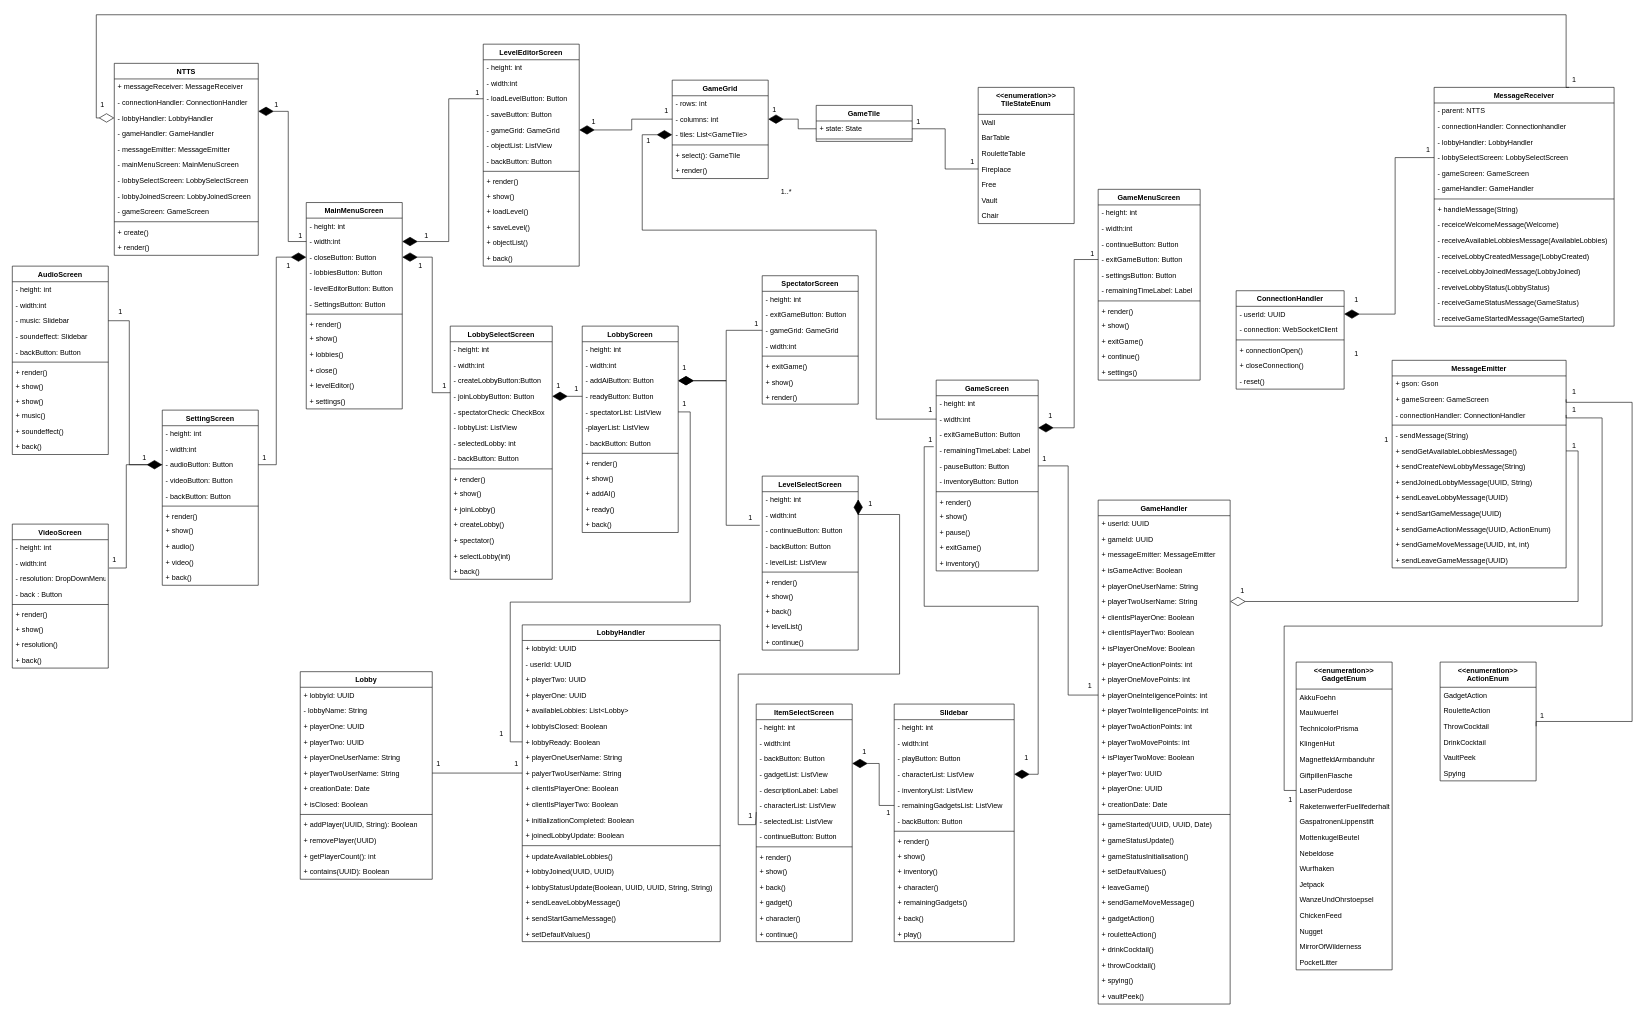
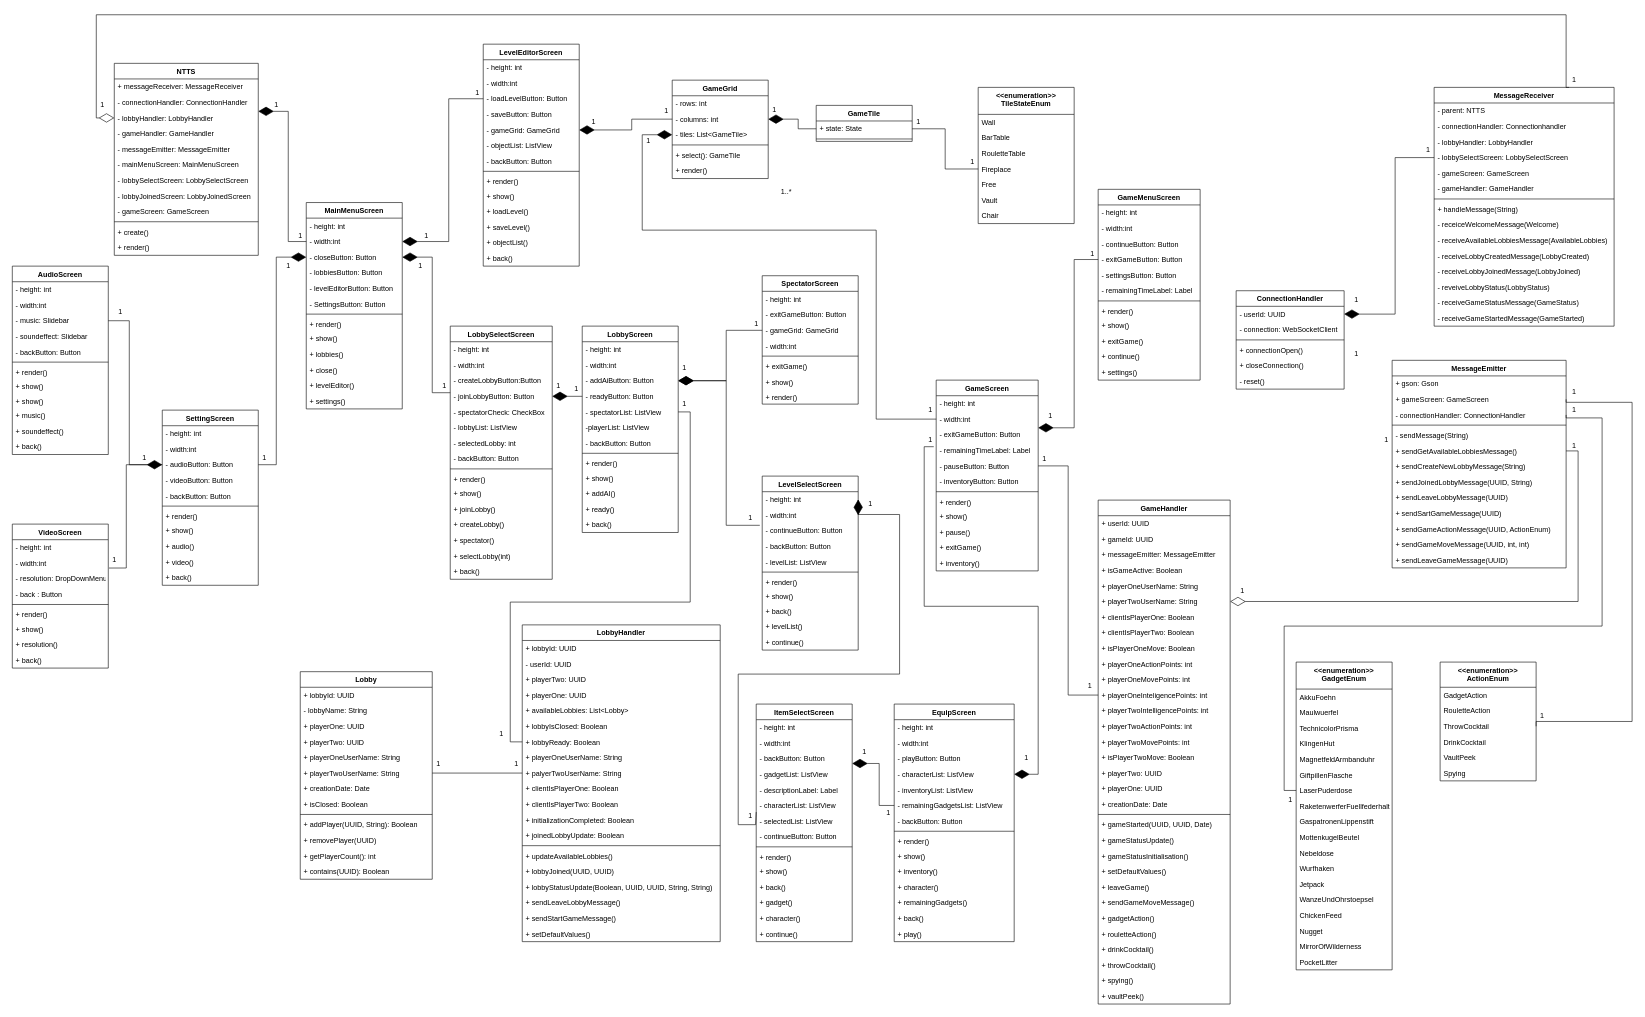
- <mxCell id="133" value="Slidebar" style="swimlane;fontStyle=1;align=center;verticalAlign=top;childLayout=stackLayout;horizontal=1;startSize=26;horizontalStack=0;resizeParent=1;resizeParentMax=0;resizeLast=0;collapsible=1;marginBottom=0;" parent="1" vertex="1"><mxGeometry x="1490" y="1169" width="200" height="396" as="geometry"><mxRectangle x="615" y="480" width="110" height="26" as="alternateBounds" /></mxGeometry></mxCell>
+ <mxCell id="133" value="EquipScreen" style="swimlane;fontStyle=1;align=center;verticalAlign=top;childLayout=stackLayout;horizontal=1;startSize=26;horizontalStack=0;resizeParent=1;resizeParentMax=0;resizeLast=0;collapsible=1;marginBottom=0;" parent="1" vertex="1"><mxGeometry x="1490" y="1169" width="200" height="396" as="geometry"><mxRectangle x="615" y="480" width="110" height="26" as="alternateBounds" /></mxGeometry></mxCell>
